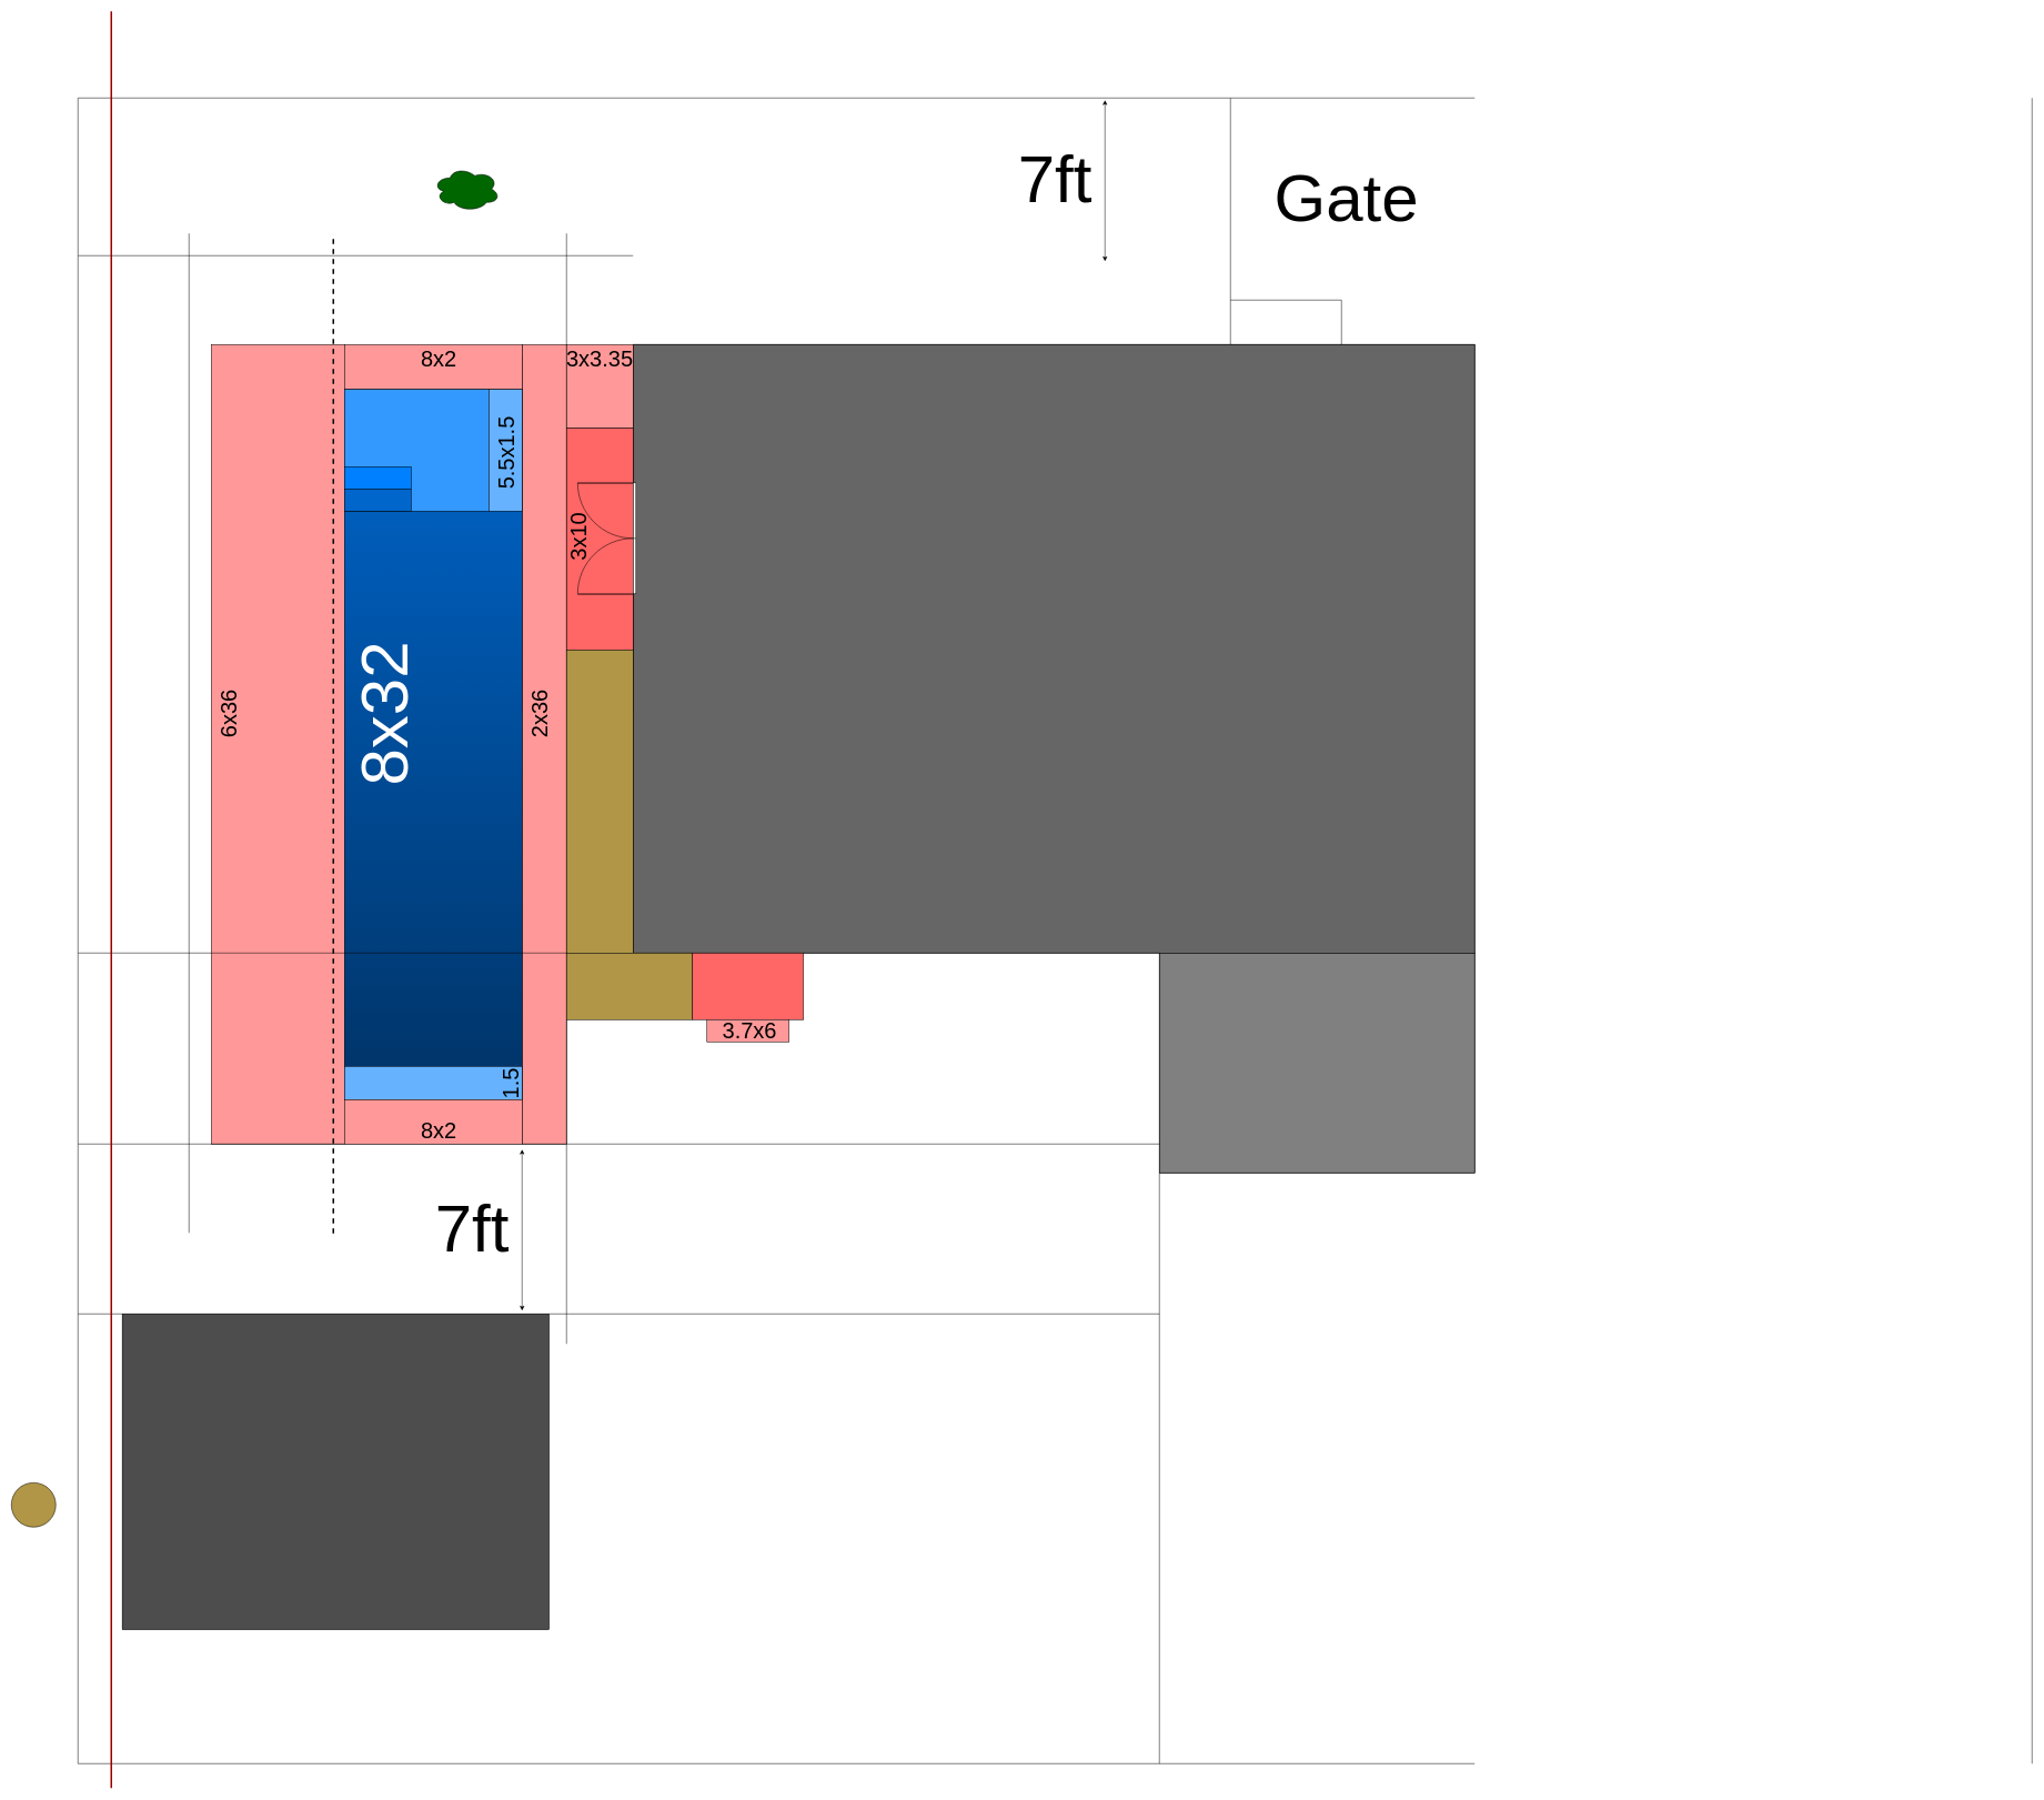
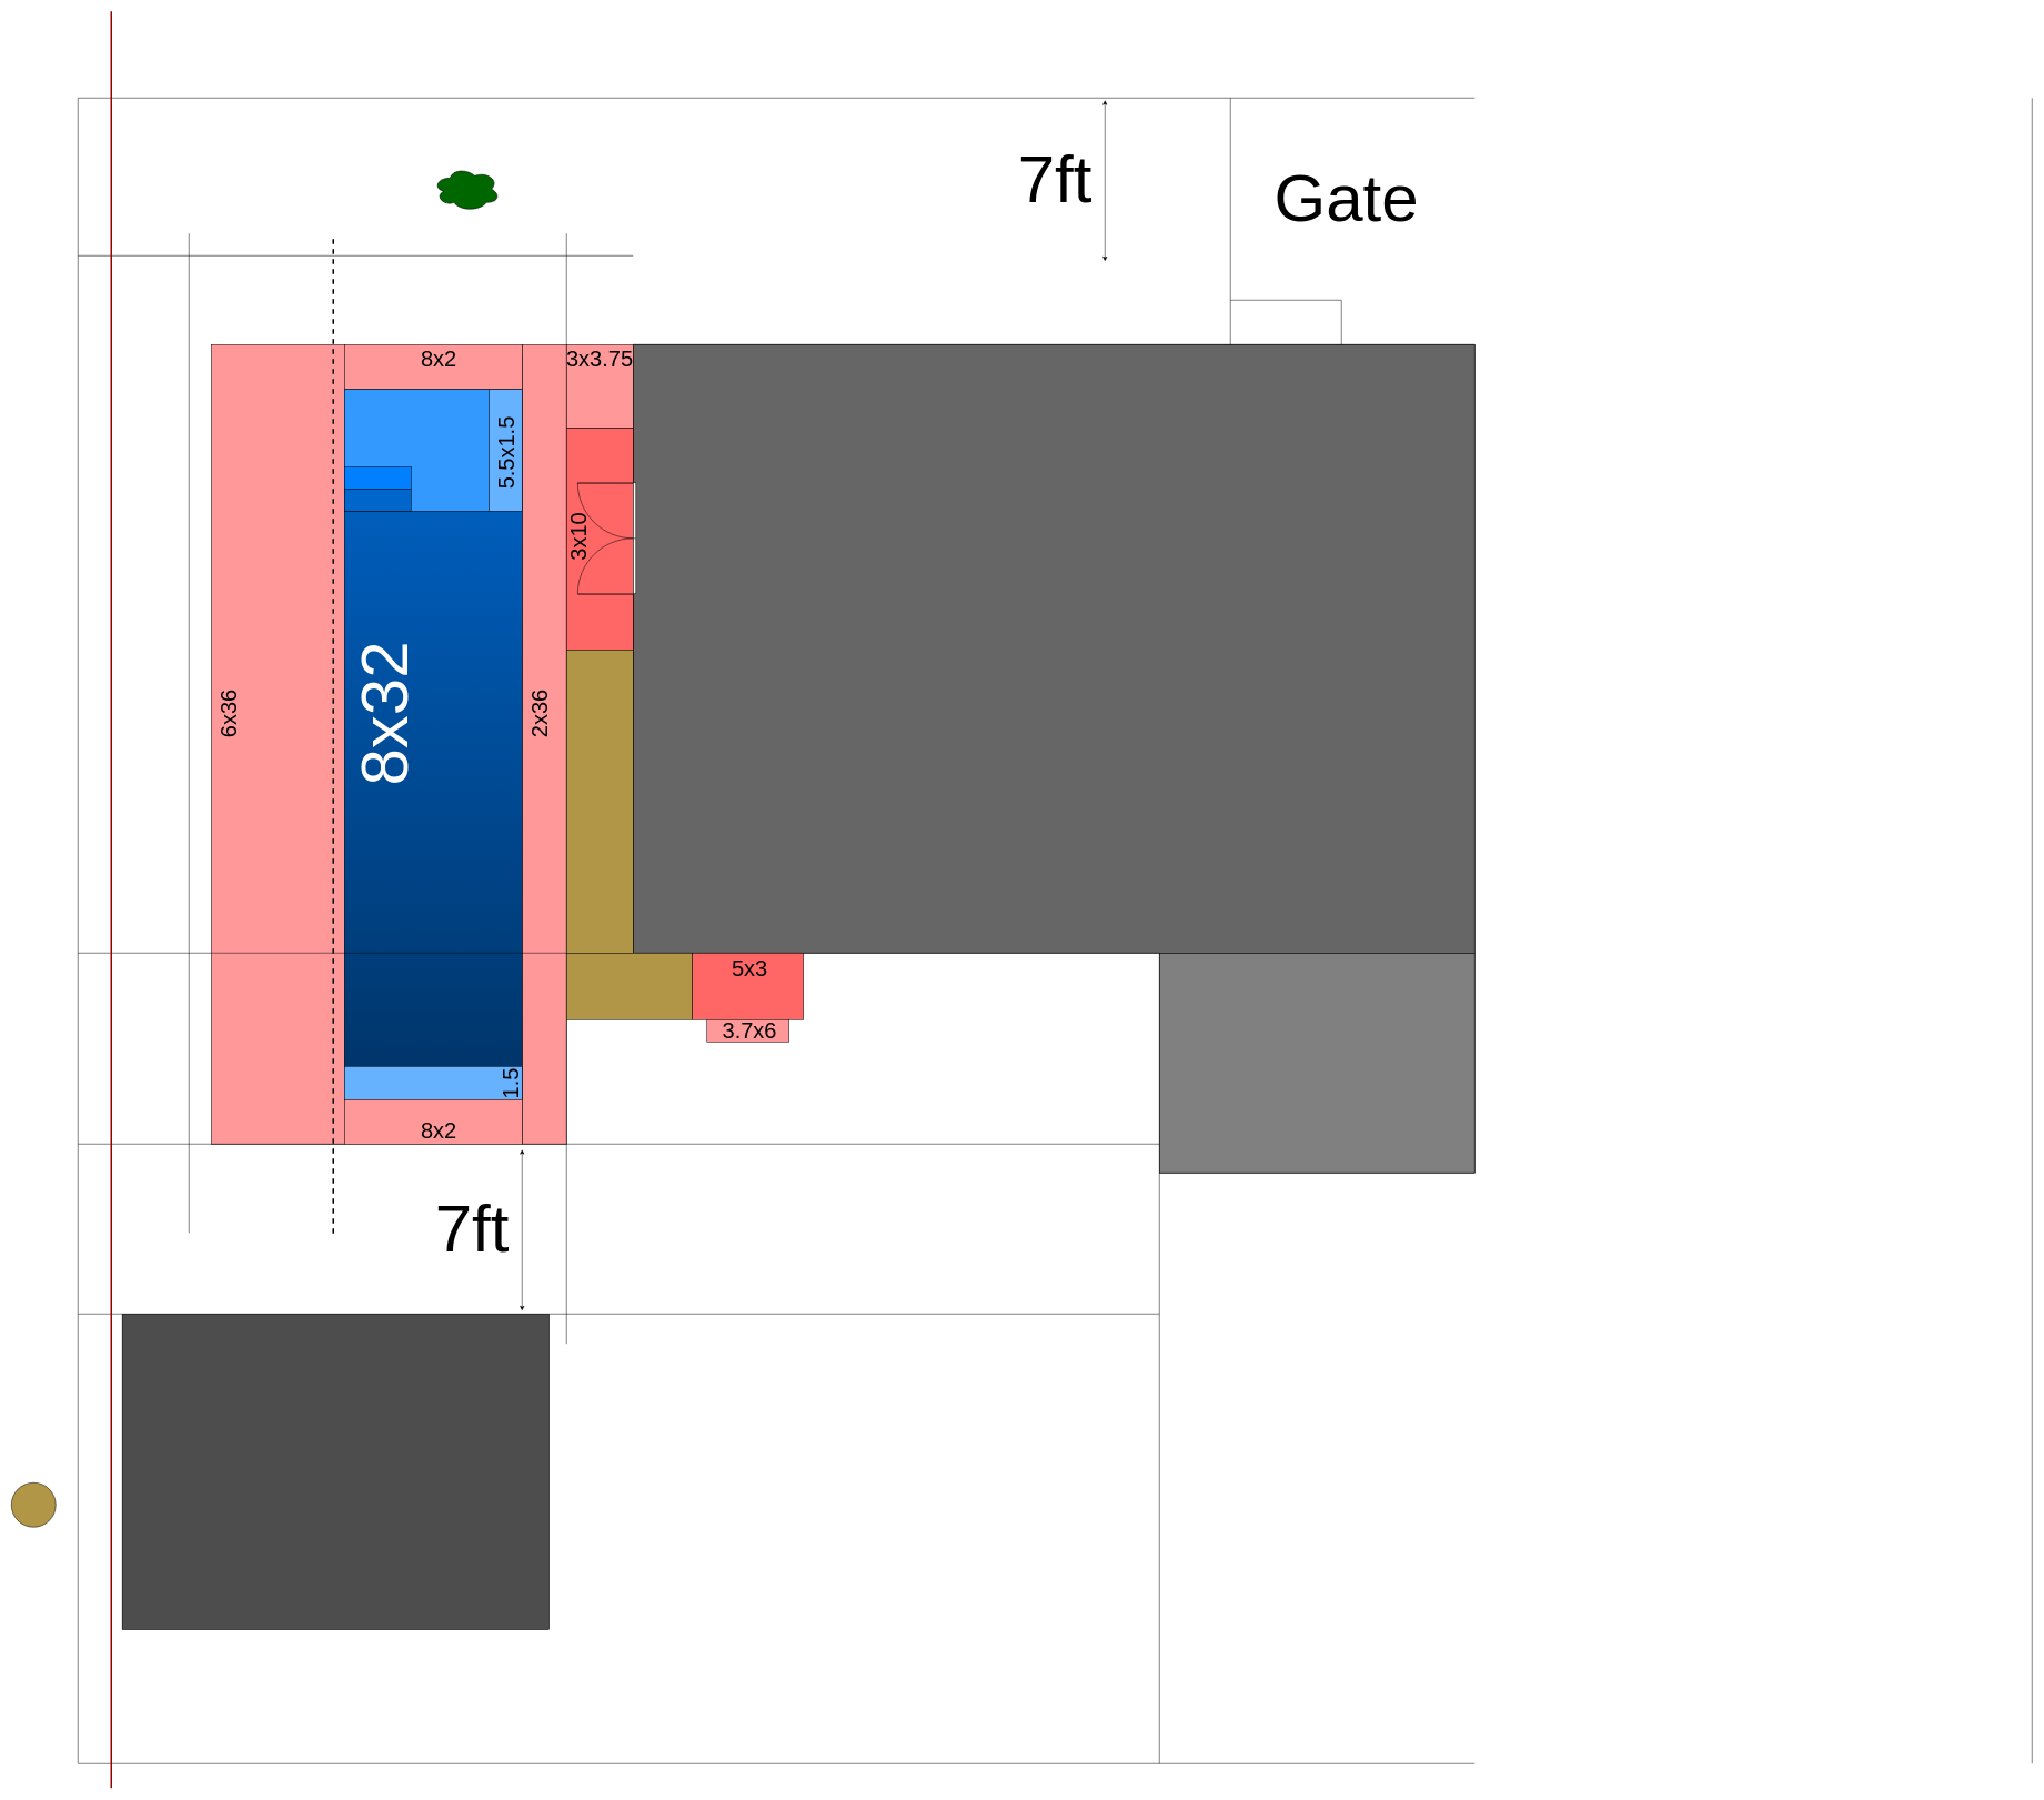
- <mxCell id="62" value="3x3.35" style="text;html=1;strokeColor=none;fillColor=none;align=center;verticalAlign=middle;whiteSpace=wrap;rounded=0;fontSize=40;fontColor=#000000;" vertex="1" parent="1"><mxGeometry x="1050" y="630" width="60" height="30" as="geometry" /></mxCell>
+ <mxCell id="62" value="3x3.75" style="text;html=1;strokeColor=none;fillColor=none;align=center;verticalAlign=middle;whiteSpace=wrap;rounded=0;fontSize=40;fontColor=#000000;" vertex="1" parent="1"><mxGeometry x="1050" y="630" width="60" height="30" as="geometry" /></mxCell>
+ <mxCell id="63" value="5x3" style="text;html=1;strokeColor=none;fillColor=none;align=center;verticalAlign=middle;whiteSpace=wrap;rounded=0;fontSize=40;fontColor=#000000;" vertex="1" parent="1"><mxGeometry x="1320" y="1728" width="60" height="30" as="geometry" /></mxCell>
